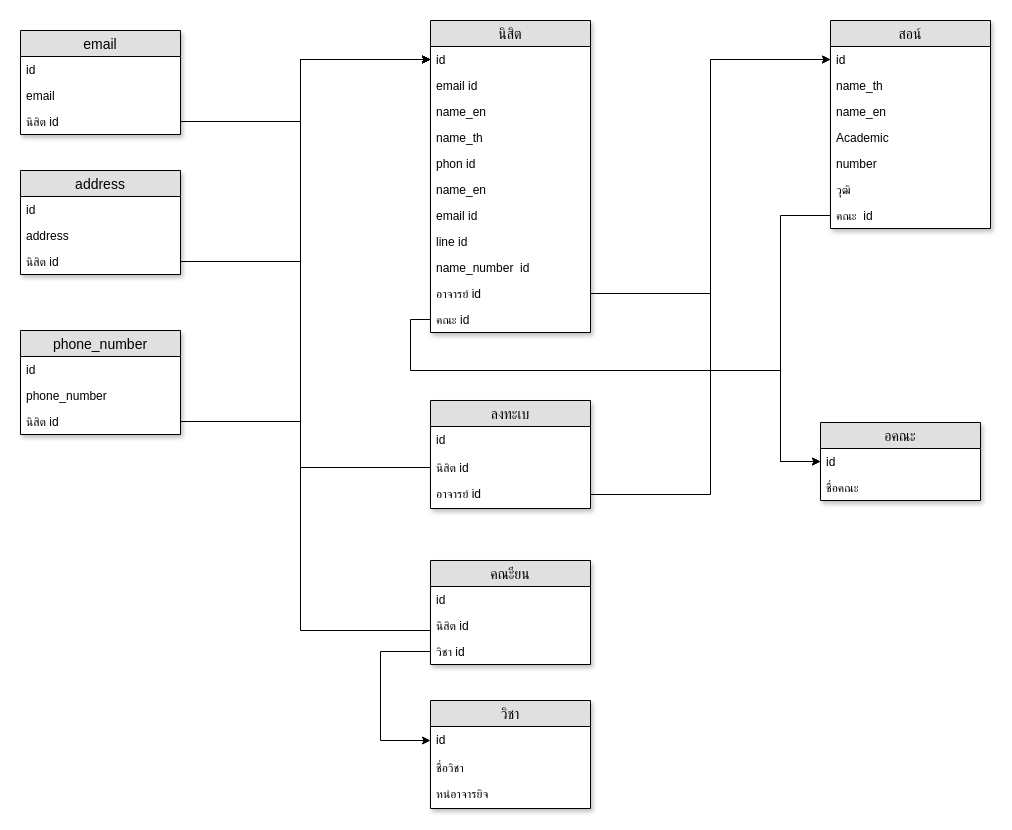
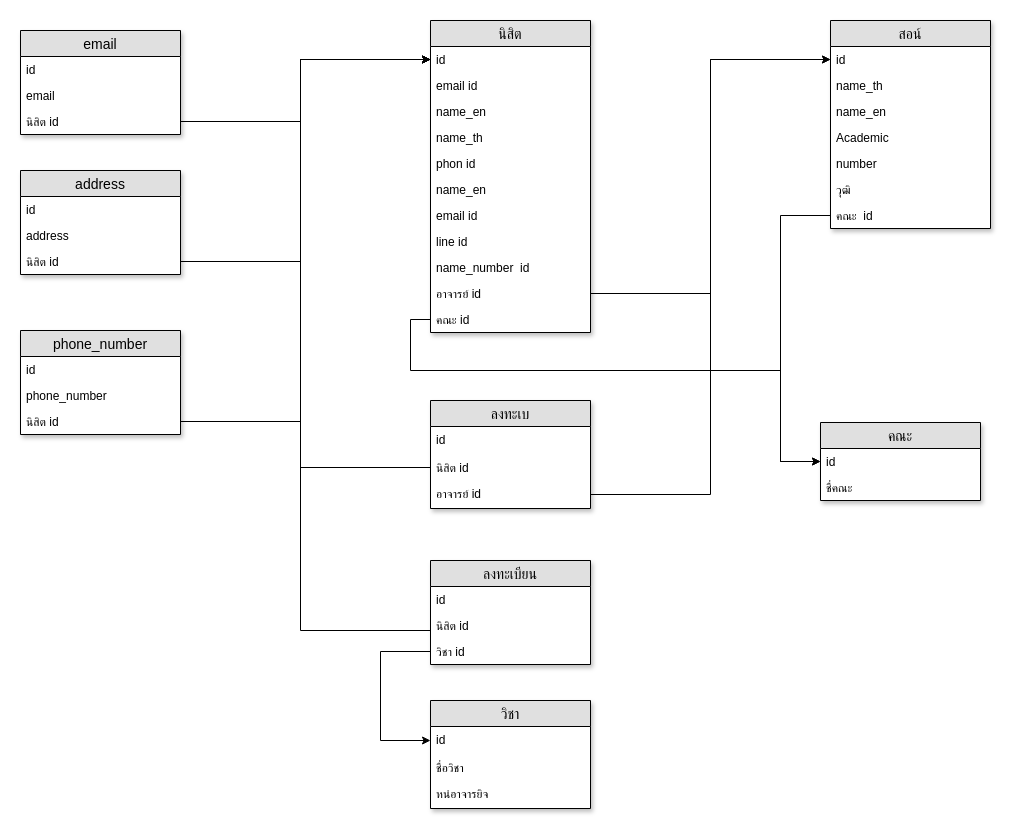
- <mxCell id="42" value="อคณะ" style="swimlane;fontStyle=0;childLayout=stackLayout;horizontal=1;startSize=26;fillColor=#e0e0e0;horizontalStack=0;resizeParent=1;resizeParentMax=0;resizeLast=0;collapsible=1;marginBottom=0;swimlaneFillColor=#ffffff;align=center;fontSize=14;shadow=1;" vertex="1" parent="1"><mxGeometry x="820" y="422" width="160" height="78" as="geometry" /></mxCell>
+ <mxCell id="42" value="คณะ" style="swimlane;fontStyle=0;childLayout=stackLayout;horizontal=1;startSize=26;fillColor=#e0e0e0;horizontalStack=0;resizeParent=1;resizeParentMax=0;resizeLast=0;collapsible=1;marginBottom=0;swimlaneFillColor=#ffffff;align=center;fontSize=14;shadow=1;" vertex="1" parent="1"><mxGeometry x="820" y="422" width="160" height="78" as="geometry" /></mxCell>
- <mxCell id="44" value="ชื่อคณะ" style="text;strokeColor=none;fillColor=none;spacingLeft=4;spacingRight=4;overflow=hidden;rotatable=0;points=[[0,0.5],[1,0.5]];portConstraint=eastwest;fontSize=12;" vertex="1" parent="42"><mxGeometry y="52" width="160" height="26" as="geometry" /></mxCell>
+ <mxCell id="44" value="ชื่คณะ" style="text;strokeColor=none;fillColor=none;spacingLeft=4;spacingRight=4;overflow=hidden;rotatable=0;points=[[0,0.5],[1,0.5]];portConstraint=eastwest;fontSize=12;" vertex="1" parent="42"><mxGeometry y="52" width="160" height="26" as="geometry" /></mxCell>
- <mxCell id="34" value="คณะียน" style="swimlane;fontStyle=0;childLayout=stackLayout;horizontal=1;startSize=26;fillColor=#e0e0e0;horizontalStack=0;resizeParent=1;resizeParentMax=0;resizeLast=0;collapsible=1;marginBottom=0;swimlaneFillColor=#ffffff;align=center;fontSize=14;shadow=1;" vertex="1" parent="1"><mxGeometry x="430" y="560" width="160" height="104" as="geometry" /></mxCell>
+ <mxCell id="34" value="ลงทะเบียน" style="swimlane;fontStyle=0;childLayout=stackLayout;horizontal=1;startSize=26;fillColor=#e0e0e0;horizontalStack=0;resizeParent=1;resizeParentMax=0;resizeLast=0;collapsible=1;marginBottom=0;swimlaneFillColor=#ffffff;align=center;fontSize=14;shadow=1;" vertex="1" parent="1"><mxGeometry x="430" y="560" width="160" height="104" as="geometry" /></mxCell>
